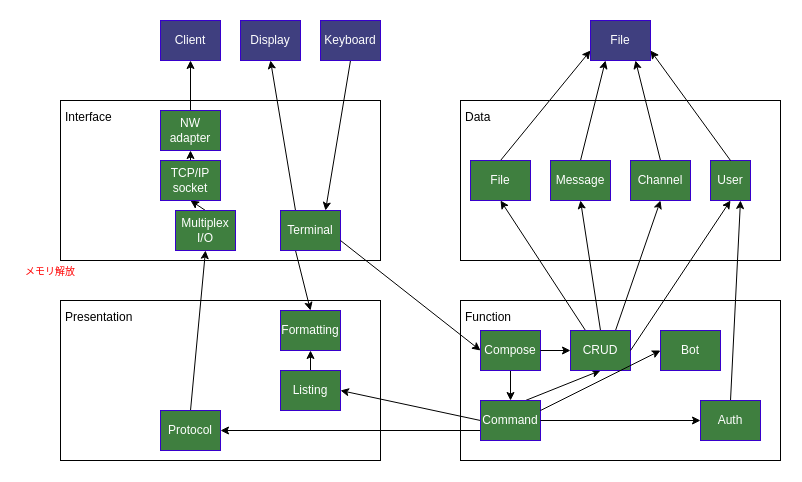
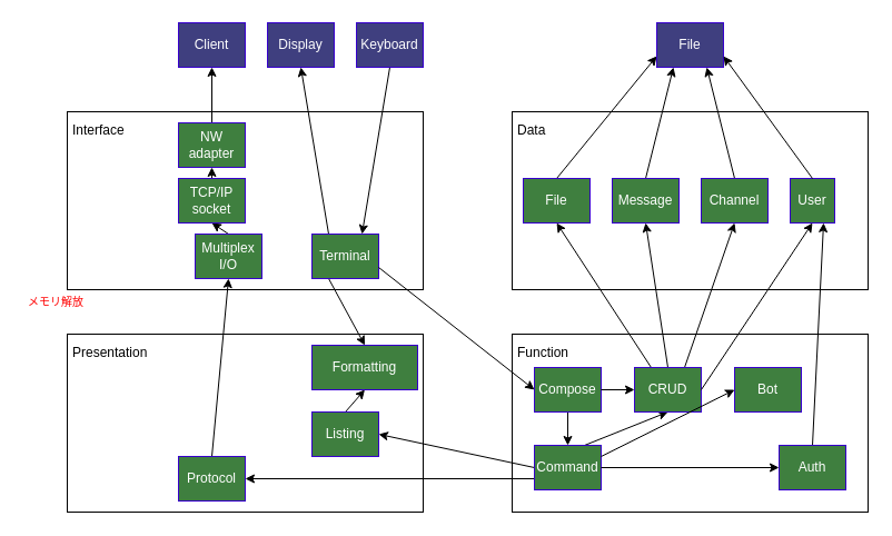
- <mxCell id="29" value="Formatting" style="rounded=0;whiteSpace=wrap;html=1;fillColor=#3F7F3F;fontColor=#ffffff;strokeColor=#3700CC;" vertex="1" parent="1"><mxGeometry x="280" y="310" width="60" height="40" as="geometry" /></mxCell>
+ <mxCell id="29" value="Formatting" style="rounded=0;whiteSpace=wrap;html=1;fillColor=#3F7F3F;fontColor=#ffffff;strokeColor=#3700CC;" vertex="1" parent="1"><mxGeometry x="280" y="310" width="95" height="40" as="geometry" /></mxCell>
